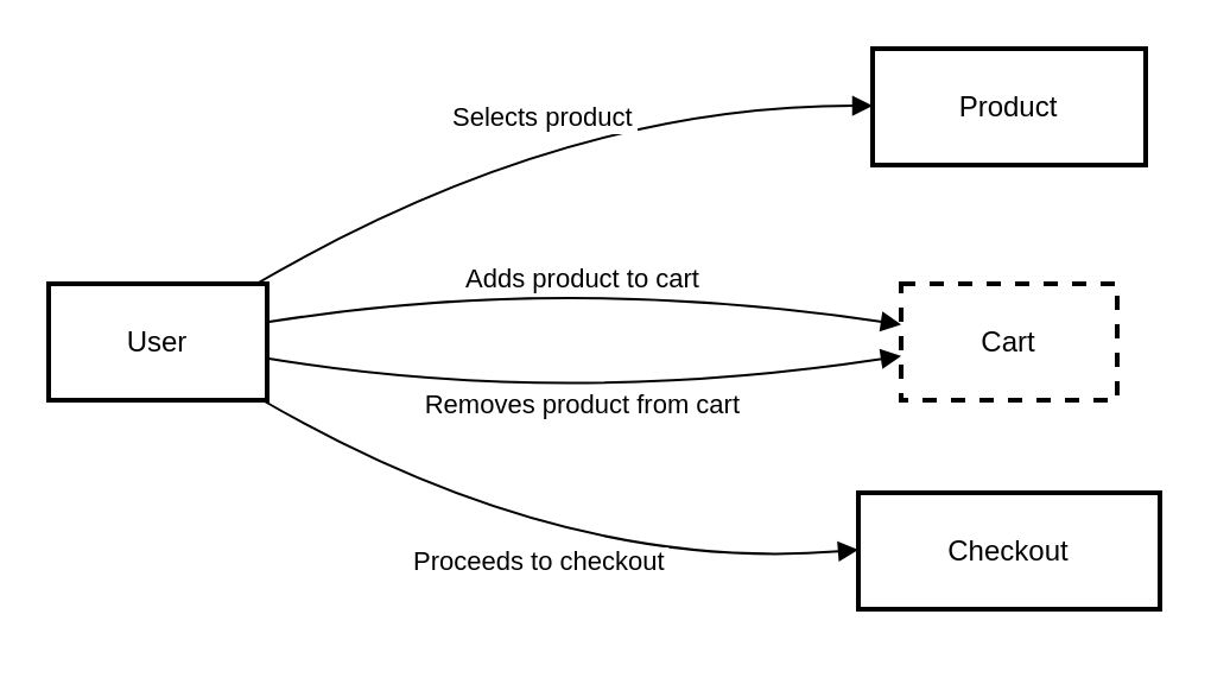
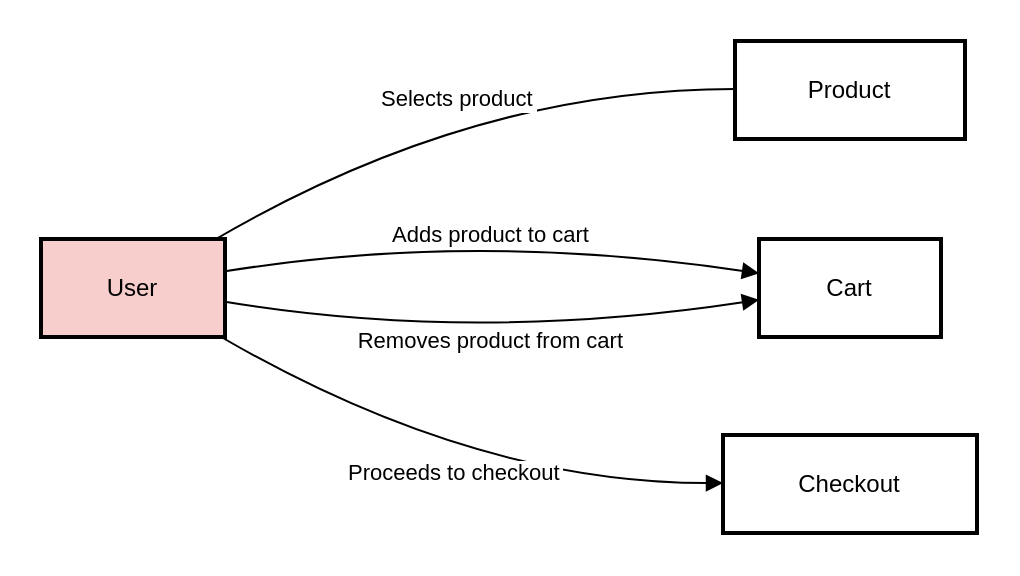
- <mxCell id="6" value="Selects product" style="curved=1;startArrow=none;endArrow=block;exitX=0.96;exitY=-0.01;entryX=0;entryY=0.49;" edge="1" parent="1" source="2" target="3"><mxGeometry relative="1" as="geometry"><Array as="points"><mxPoint x="236" y="44" /></Array></mxGeometry></mxCell>
+ <mxCell id="6" value="Selects product" style="curved=1;startArrow=none;endArrow=none;exitX=0.96;exitY=-0.01;entryX=0;entryY=0.49;" edge="1" parent="1" source="2" target="3"><mxGeometry relative="1" as="geometry"><Array as="points"><mxPoint x="236" y="44" /></Array></mxGeometry></mxCell>
- <mxCell id="2" value="User" style="whiteSpace=wrap;strokeWidth=2;" vertex="1" parent="1"><mxGeometry x="20" y="119" width="92" height="49" as="geometry" /></mxCell>
+ <mxCell id="2" value="User" style="whiteSpace=wrap;strokeWidth=2;fillColor=#f8cecc;" vertex="1" parent="1"><mxGeometry x="20" y="119" width="92" height="49" as="geometry" /></mxCell>
- <mxCell id="4" value="Cart" style="whiteSpace=wrap;strokeWidth=2;dashed=1;" vertex="1" parent="1"><mxGeometry x="379" y="119" width="91" height="49" as="geometry" /></mxCell>
+ <mxCell id="4" value="Cart" style="whiteSpace=wrap;strokeWidth=2;" vertex="1" parent="1"><mxGeometry x="379" y="119" width="91" height="49" as="geometry" /></mxCell>
- <mxCell id="5" value="Checkout" style="whiteSpace=wrap;strokeWidth=2;" vertex="1" parent="1"><mxGeometry x="361" y="207" width="127" height="49" as="geometry" /></mxCell>
+ <mxCell id="5" value="Checkout" style="whiteSpace=wrap;strokeWidth=2;" vertex="1" parent="1"><mxGeometry x="361" y="217" width="127" height="49" as="geometry" /></mxCell>
